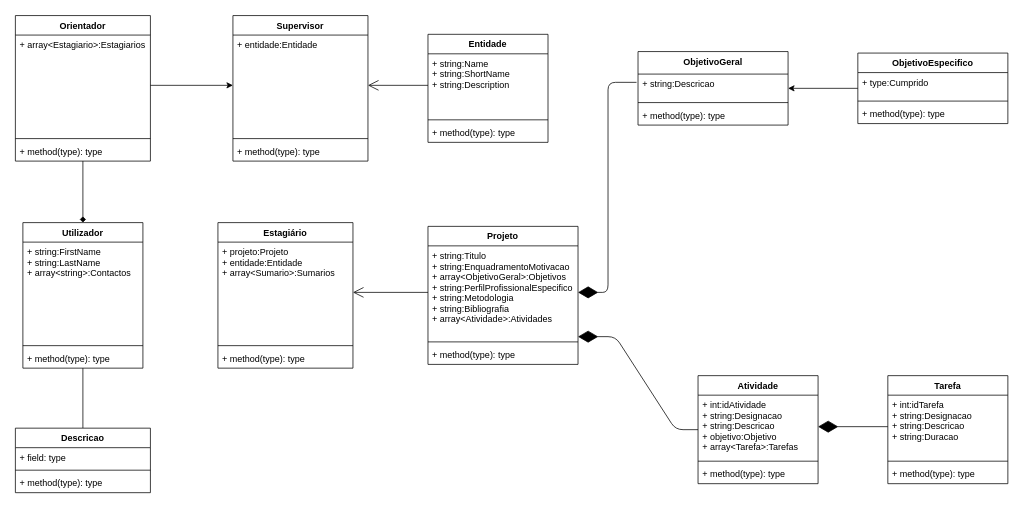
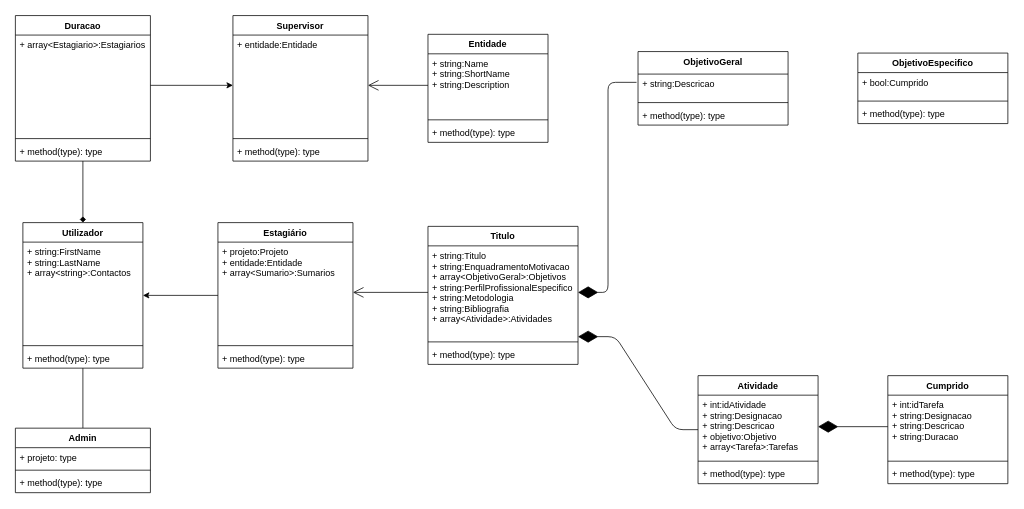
- <mxCell id="7" value="Orientador" style="swimlane;fontStyle=1;align=center;verticalAlign=top;childLayout=stackLayout;horizontal=1;startSize=26;horizontalStack=0;resizeParent=1;resizeParentMax=0;resizeLast=0;collapsible=1;marginBottom=0;" parent="1" vertex="1"><mxGeometry x="20" y="20" width="180" height="194" as="geometry" /></mxCell>
+ <mxCell id="7" value="Duracao" style="swimlane;fontStyle=1;align=center;verticalAlign=top;childLayout=stackLayout;horizontal=1;startSize=26;horizontalStack=0;resizeParent=1;resizeParentMax=0;resizeLast=0;collapsible=1;marginBottom=0;" parent="1" vertex="1"><mxGeometry x="20" y="20" width="180" height="194" as="geometry" /></mxCell>
- <mxCell id="42" value="+ type:Cumprido" style="text;strokeColor=none;fillColor=none;align=left;verticalAlign=top;spacingLeft=4;spacingRight=4;overflow=hidden;rotatable=0;points=[[0,0.5],[1,0.5]];portConstraint=eastwest;" parent="41" vertex="1"><mxGeometry y="26" width="200" height="34" as="geometry" /></mxCell>
+ <mxCell id="42" value="+ bool:Cumprido" style="text;strokeColor=none;fillColor=none;align=left;verticalAlign=top;spacingLeft=4;spacingRight=4;overflow=hidden;rotatable=0;points=[[0,0.5],[1,0.5]];portConstraint=eastwest;" parent="41" vertex="1"><mxGeometry y="26" width="200" height="34" as="geometry" /></mxCell>
- <mxCell id="35" style="edgeStyle=orthogonalEdgeStyle;rounded=0;orthogonalLoop=1;jettySize=auto;html=1;entryX=1;entryY=0.5;entryDx=0;entryDy=0;" edge="1" parent="1" source="41" target="45"><mxGeometry relative="1" as="geometry" /></mxCell>
- <mxCell id="36" value="Projeto" style="swimlane;fontStyle=1;align=center;verticalAlign=top;childLayout=stackLayout;horizontal=1;startSize=26;horizontalStack=0;resizeParent=1;resizeParentMax=0;resizeLast=0;collapsible=1;marginBottom=0;" parent="1" vertex="1"><mxGeometry x="570" y="301" width="200" height="184" as="geometry" /></mxCell>
+ <mxCell id="36" value="Titulo" style="swimlane;fontStyle=1;align=center;verticalAlign=top;childLayout=stackLayout;horizontal=1;startSize=26;horizontalStack=0;resizeParent=1;resizeParentMax=0;resizeLast=0;collapsible=1;marginBottom=0;" parent="1" vertex="1"><mxGeometry x="570" y="301" width="200" height="184" as="geometry" /></mxCell>
+ <mxCell id="26" style="edgeStyle=orthogonalEdgeStyle;rounded=0;orthogonalLoop=1;jettySize=auto;html=1;exitX=0;exitY=0.5;exitDx=0;exitDy=0;entryX=1;entryY=0.5;entryDx=0;entryDy=0;" edge="1" parent="1" source="27" target="2"><mxGeometry relative="1" as="geometry" /></mxCell>
- <mxCell id="31" value="Tarefa" style="swimlane;fontStyle=1;align=center;verticalAlign=top;childLayout=stackLayout;horizontal=1;startSize=26;horizontalStack=0;resizeParent=1;resizeParentMax=0;resizeLast=0;collapsible=1;marginBottom=0;" parent="1" vertex="1"><mxGeometry x="1183" y="500" width="160" height="144" as="geometry" /></mxCell>
+ <mxCell id="31" value="Cumprido" style="swimlane;fontStyle=1;align=center;verticalAlign=top;childLayout=stackLayout;horizontal=1;startSize=26;horizontalStack=0;resizeParent=1;resizeParentMax=0;resizeLast=0;collapsible=1;marginBottom=0;" parent="1" vertex="1"><mxGeometry x="1183" y="500" width="160" height="144" as="geometry" /></mxCell>
- <mxCell id="12" value="Descricao" style="swimlane;fontStyle=1;align=center;verticalAlign=top;childLayout=stackLayout;horizontal=1;startSize=26;horizontalStack=0;resizeParent=1;resizeParentMax=0;resizeLast=0;collapsible=1;marginBottom=0;" vertex="1" parent="1"><mxGeometry x="20" y="570" width="180" height="86" as="geometry" /></mxCell>
+ <mxCell id="12" value="Admin" style="swimlane;fontStyle=1;align=center;verticalAlign=top;childLayout=stackLayout;horizontal=1;startSize=26;horizontalStack=0;resizeParent=1;resizeParentMax=0;resizeLast=0;collapsible=1;marginBottom=0;" vertex="1" parent="1"><mxGeometry x="20" y="570" width="180" height="86" as="geometry" /></mxCell>
- <mxCell id="13" value="+ field: type" style="text;strokeColor=none;fillColor=none;align=left;verticalAlign=top;spacingLeft=4;spacingRight=4;overflow=hidden;rotatable=0;points=[[0,0.5],[1,0.5]];portConstraint=eastwest;" vertex="1" parent="12"><mxGeometry y="26" width="180" height="26" as="geometry" /></mxCell>
+ <mxCell id="13" value="+ projeto: type" style="text;strokeColor=none;fillColor=none;align=left;verticalAlign=top;spacingLeft=4;spacingRight=4;overflow=hidden;rotatable=0;points=[[0,0.5],[1,0.5]];portConstraint=eastwest;" vertex="1" parent="12"><mxGeometry y="26" width="180" height="26" as="geometry" /></mxCell>
